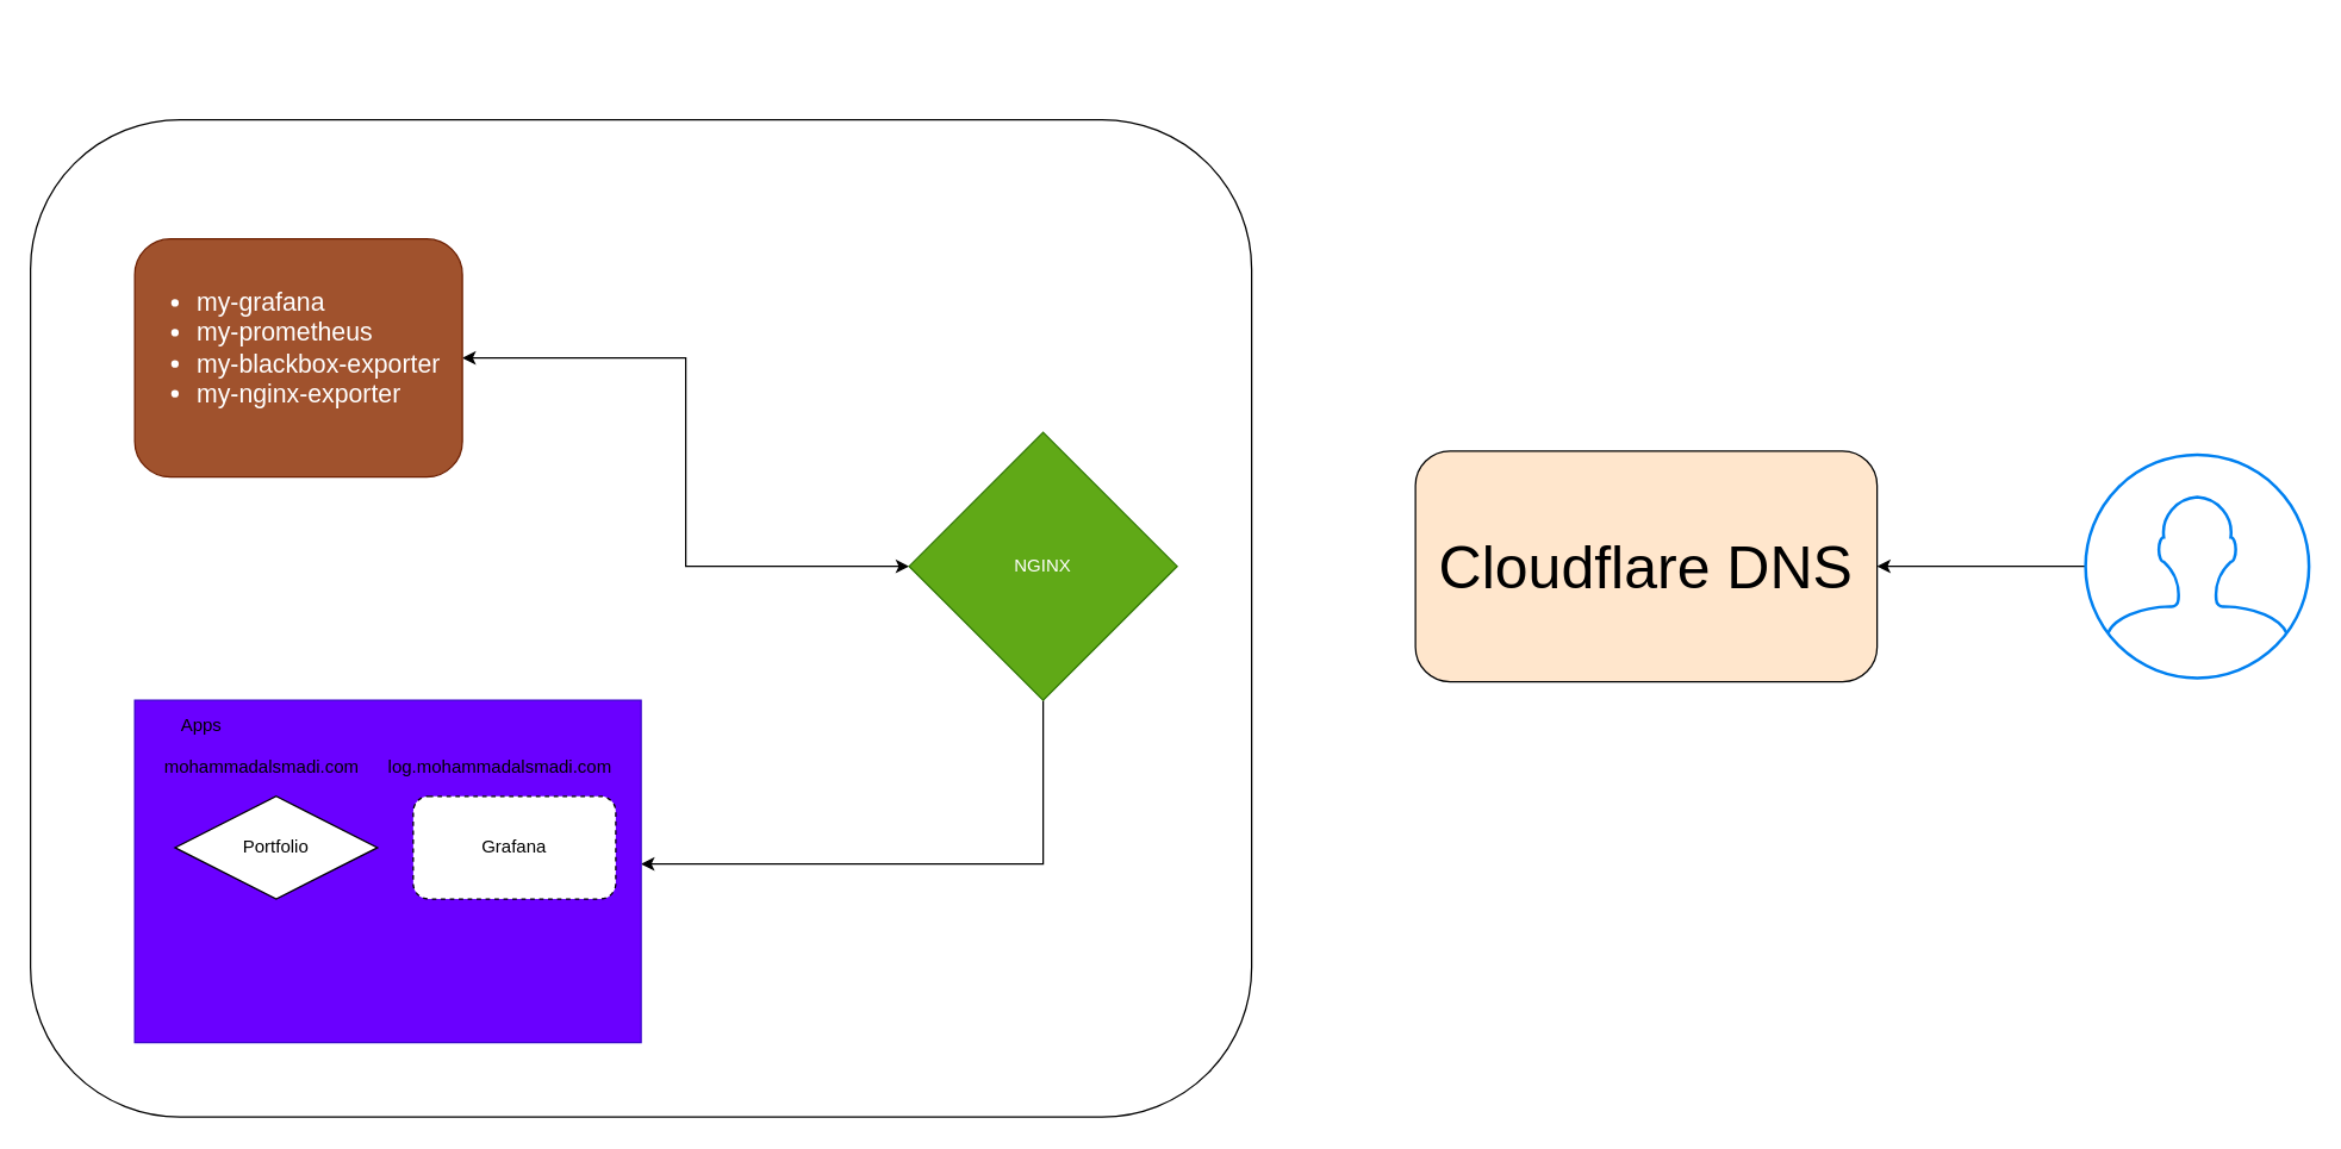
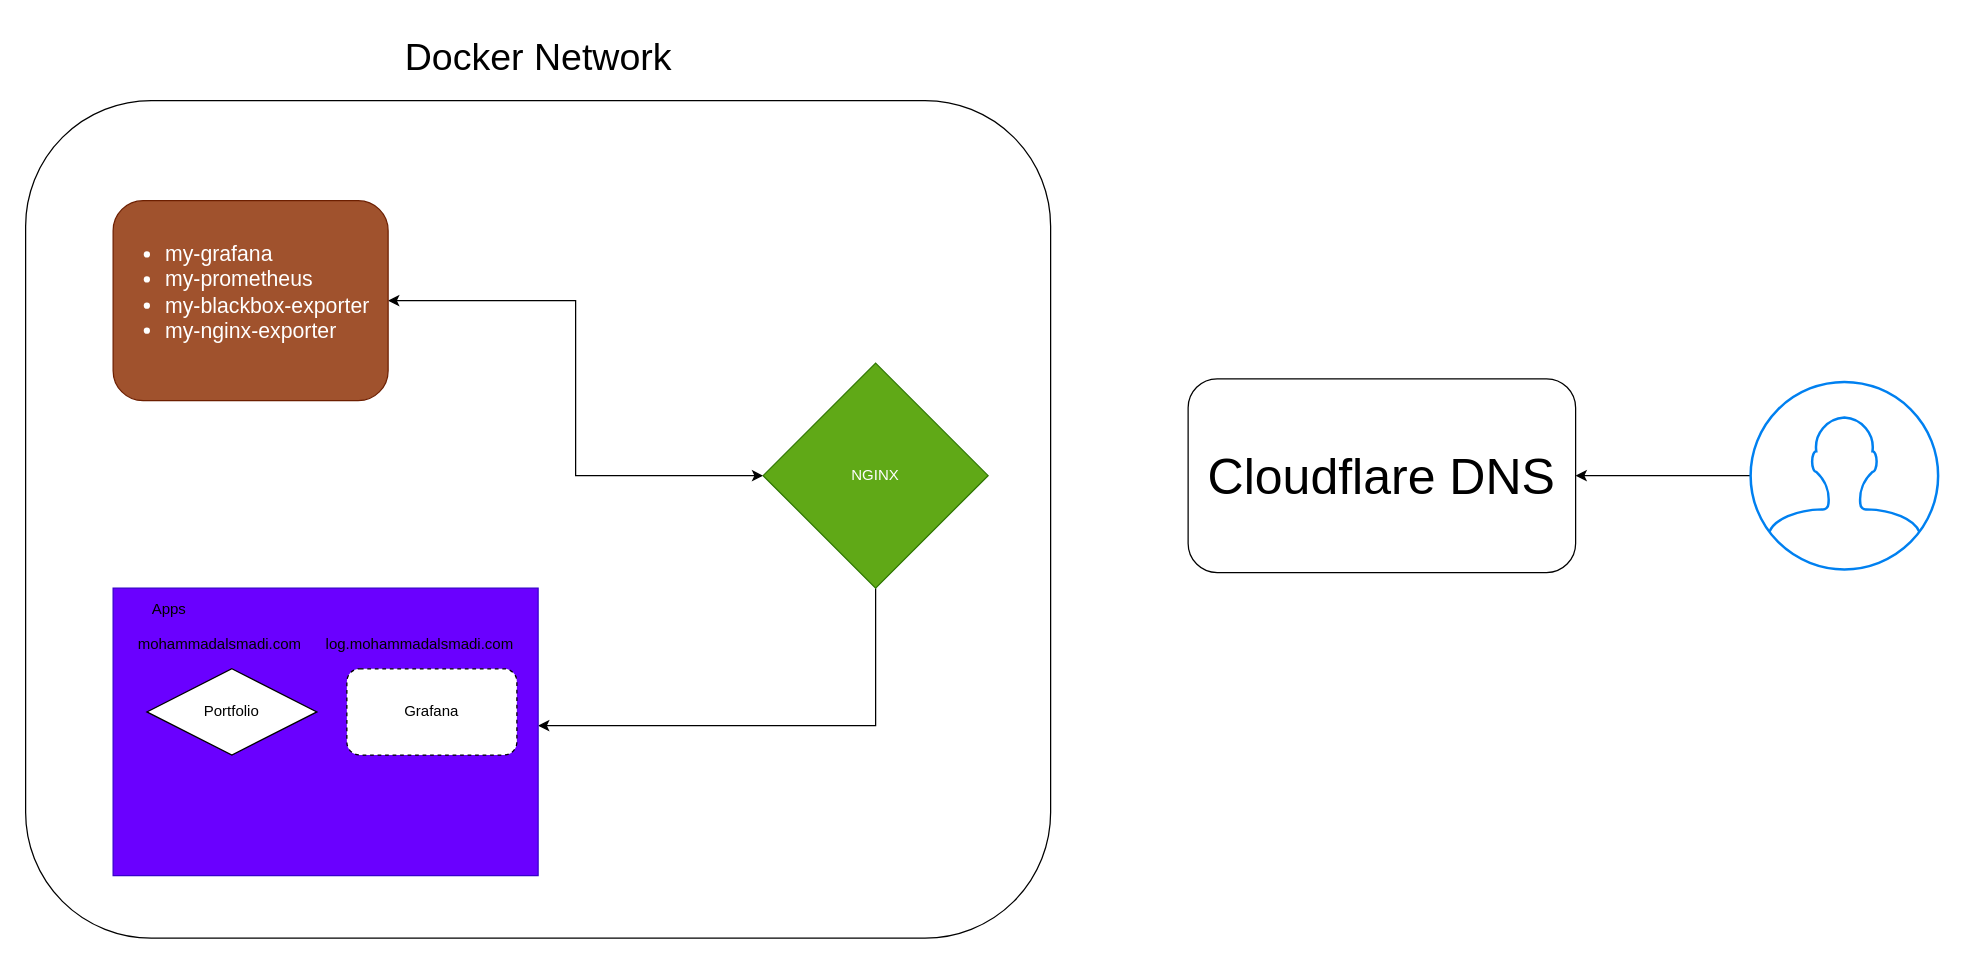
+ <mxCell id="4" value="Docker Network" style="text;html=1;align=center;verticalAlign=middle;resizable=0;points=[];autosize=1;strokeColor=none;fillColor=none;fontSize=30;" vertex="1" parent="1"><mxGeometry x="310" y="20" width="240" height="50" as="geometry" /></mxCell>
- <mxCell id="3" value="&lt;font style=&quot;font-size: 40px;&quot;&gt;Cloudflare DNS&lt;/font&gt;" style="rounded=1;whiteSpace=wrap;html=1;fillColor=#ffe6cc;" parent="1" vertex="1"><mxGeometry x="950" y="302.5" width="310" height="155" as="geometry" /></mxCell>
+ <mxCell id="3" value="&lt;font style=&quot;font-size: 40px;&quot;&gt;Cloudflare DNS&lt;/font&gt;" style="rounded=1;whiteSpace=wrap;html=1;" parent="1" vertex="1"><mxGeometry x="950" y="302.5" width="310" height="155" as="geometry" /></mxCell>
